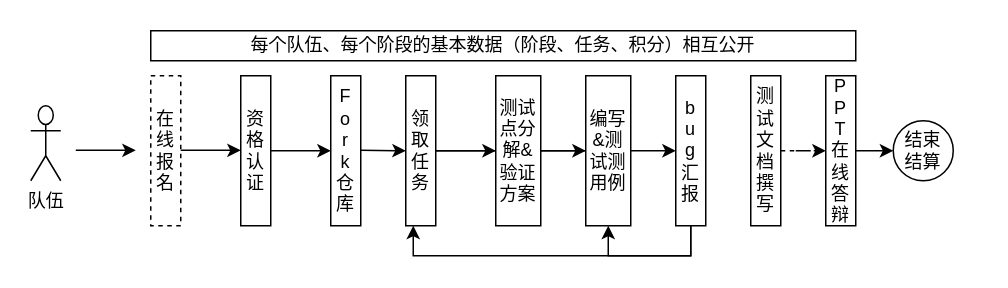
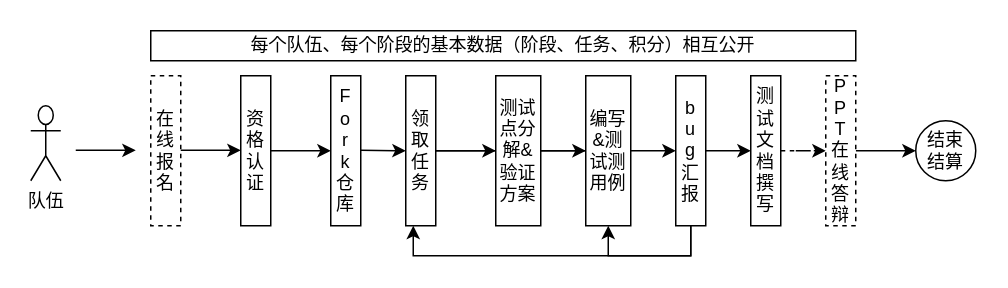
+ <mxCell id="11" value="" style="edgeStyle=orthogonalEdgeStyle;rounded=0;orthogonalLoop=1;jettySize=auto;html=1;entryX=0;entryY=0.5;entryDx=0;entryDy=0;" edge="1" parent="2" source="14" target="16"><mxGeometry relative="1" as="geometry" /></mxCell>
- <mxCell id="18" value="P&lt;div&gt;P&lt;/div&gt;&lt;div&gt;T在线答辩&lt;/div&gt;" style="rounded=0;whiteSpace=wrap;html=1;" vertex="1" parent="2"><mxGeometry x="530" y="30" width="20" height="100" as="geometry" /></mxCell>
+ <mxCell id="18" value="P&lt;div&gt;P&lt;/div&gt;&lt;div&gt;T在线答辩&lt;/div&gt;" style="rounded=0;whiteSpace=wrap;html=1;dashed=1;" vertex="1" parent="2"><mxGeometry x="530" y="30" width="20" height="100" as="geometry" /></mxCell>
- <mxCell id="26" value="结束&lt;div&gt;结算&lt;/div&gt;" style="ellipse;whiteSpace=wrap;html=1;aspect=fixed;" vertex="1" parent="2"><mxGeometry x="575" y="60" width="40" height="40" as="geometry" /></mxCell>
+ <mxCell id="26" value="结束&lt;div&gt;结算&lt;/div&gt;" style="ellipse;whiteSpace=wrap;html=1;aspect=fixed;" vertex="1" parent="2"><mxGeometry x="590" y="60" width="40" height="40" as="geometry" /></mxCell>
